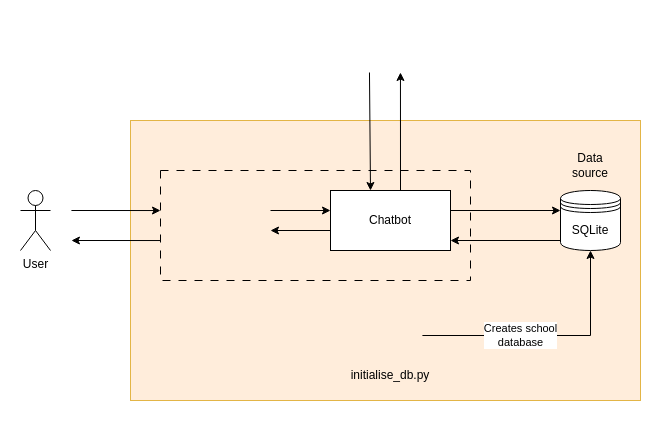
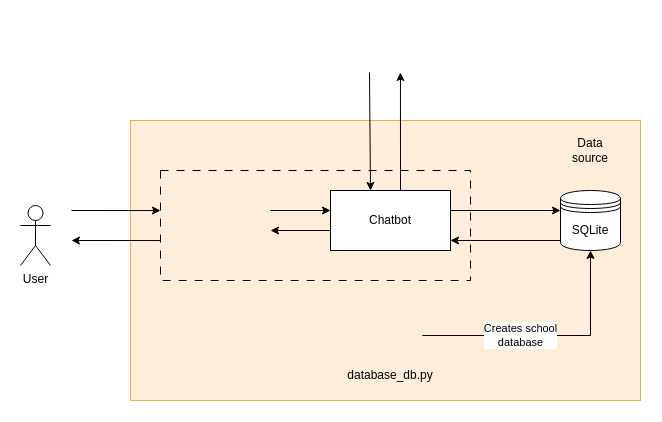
- <mxCell id="10" value="Data source" style="text;html=1;align=center;verticalAlign=middle;whiteSpace=wrap;rounded=0;" vertex="1" parent="1"><mxGeometry x="560" y="150" width="60" height="30" as="geometry" /></mxCell>
+ <mxCell id="10" value="Data source" style="text;html=1;align=center;verticalAlign=middle;whiteSpace=wrap;rounded=0;" vertex="1" parent="1"><mxGeometry x="560" y="135" width="60" height="30" as="geometry" /></mxCell>
- <mxCell id="14" value="User" style="shape=umlActor;verticalLabelPosition=bottom;verticalAlign=top;html=1;outlineConnect=0;" vertex="1" parent="1"><mxGeometry x="20" y="190" width="30" height="60" as="geometry" /></mxCell>
+ <mxCell id="14" value="User" style="shape=umlActor;verticalLabelPosition=bottom;verticalAlign=top;html=1;outlineConnect=0;" vertex="1" parent="1"><mxGeometry x="20" y="205" width="30" height="60" as="geometry" /></mxCell>
- <mxCell id="13" value="initialise_db.py" style="text;html=1;align=center;verticalAlign=middle;whiteSpace=wrap;rounded=0;" vertex="1" parent="1"><mxGeometry x="345.95" y="360" width="88.1" height="30" as="geometry" /></mxCell>
+ <mxCell id="13" value="database_db.py" style="text;html=1;align=center;verticalAlign=middle;whiteSpace=wrap;rounded=0;" vertex="1" parent="1"><mxGeometry x="345.95" y="360" width="88.1" height="30" as="geometry" /></mxCell>
